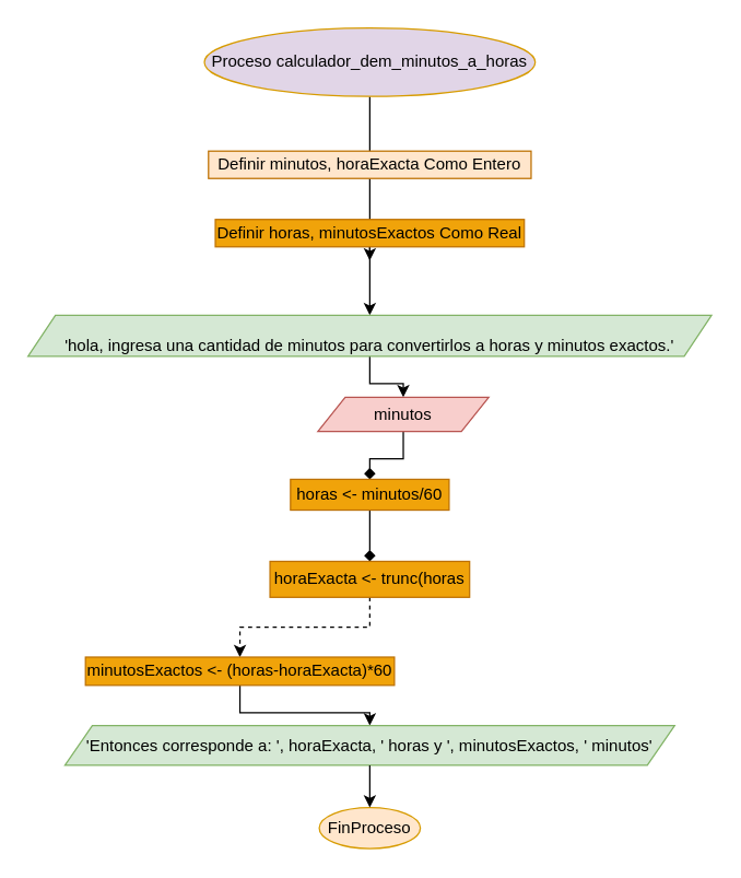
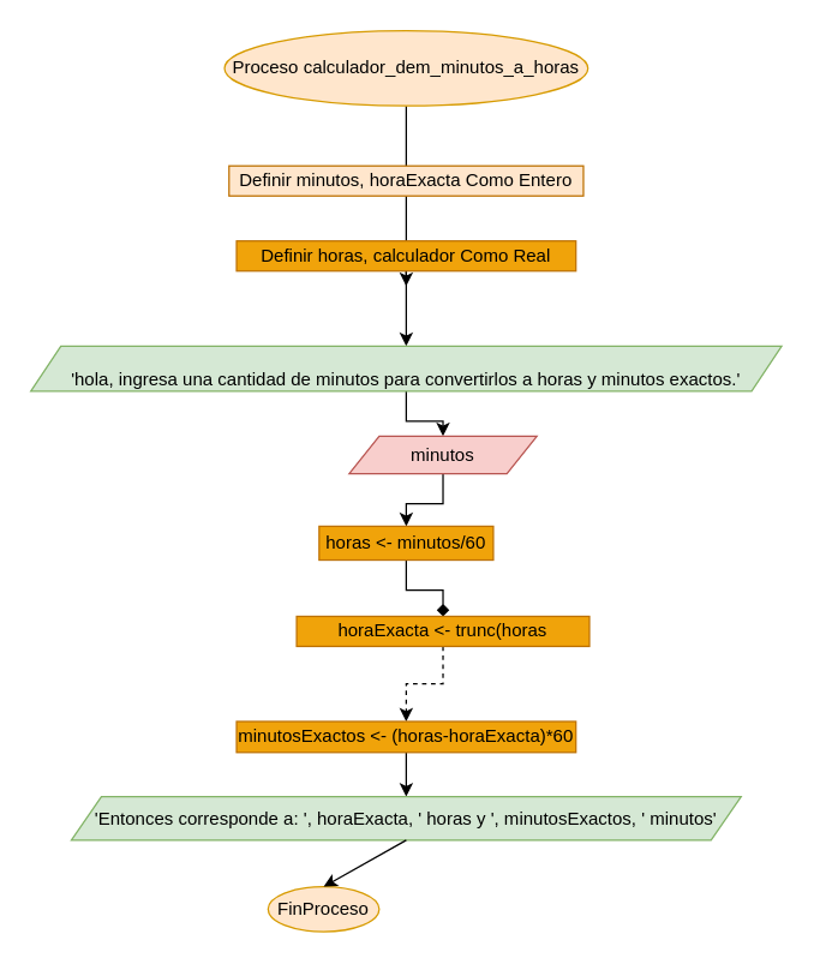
- <mxCell id="3" value="Proceso calculador_dem_minutos_a_horas" style="ellipse;whiteSpace=wrap;html=1;fillColor=#e1d5e7;strokeColor=#d79b00;" vertex="1" parent="1"><mxGeometry x="149" y="20" width="242" height="50" as="geometry" /></mxCell>
+ <mxCell id="3" value="Proceso calculador_dem_minutos_a_horas" style="ellipse;whiteSpace=wrap;html=1;fillColor=#ffe6cc;strokeColor=#d79b00;" vertex="1" parent="1"><mxGeometry x="149" y="20" width="242" height="50" as="geometry" /></mxCell>
- <mxCell id="7" value="Definir horas, minutosExactos Como Real" style="rounded=0;whiteSpace=wrap;html=1;fillColor=#f0a30a;fontColor=#000000;strokeColor=#BD7000;" vertex="1" parent="1"><mxGeometry x="157" y="160" width="226" height="20" as="geometry" /></mxCell>
+ <mxCell id="7" value="Definir horas, calculador Como Real" style="rounded=0;whiteSpace=wrap;html=1;fillColor=#f0a30a;fontColor=#000000;strokeColor=#BD7000;" vertex="1" parent="1"><mxGeometry x="157" y="160" width="226" height="20" as="geometry" /></mxCell>
- <mxCell id="10" value="" style="edgeStyle=orthogonalEdgeStyle;rounded=0;orthogonalLoop=1;jettySize=auto;html=1;endArrow=diamond;" edge="1" parent="1" source="11" target="13"><mxGeometry relative="1" as="geometry" /></mxCell>
+ <mxCell id="10" value="" style="edgeStyle=orthogonalEdgeStyle;rounded=0;orthogonalLoop=1;jettySize=auto;html=1;" edge="1" parent="1" source="11" target="13"><mxGeometry relative="1" as="geometry" /></mxCell>
- <mxCell id="15" value="horaExacta &lt;- trunc(horas" style="whiteSpace=wrap;html=1;rounded=0;fillColor=#f0a30a;fontColor=#000000;strokeColor=#BD7000;" vertex="1" parent="1"><mxGeometry x="197" y="410" width="146" height="26.25" as="geometry" /></mxCell>
+ <mxCell id="15" value="horaExacta &lt;- trunc(horas" style="whiteSpace=wrap;html=1;rounded=0;fillColor=#f0a30a;fontColor=#000000;strokeColor=#BD7000;" vertex="1" parent="1"><mxGeometry x="197" y="410" width="195" height="20" as="geometry" /></mxCell>
- <mxCell id="17" value="minutosExactos &lt;- (horas-horaExacta)*60" style="whiteSpace=wrap;html=1;rounded=0;fillColor=#f0a30a;strokeColor=#BD7000;fontColor=#000000;" vertex="1" parent="1"><mxGeometry x="62" y="480" width="226" height="20.62" as="geometry" /></mxCell>
+ <mxCell id="17" value="minutosExactos &lt;- (horas-horaExacta)*60" style="whiteSpace=wrap;html=1;rounded=0;fillColor=#f0a30a;strokeColor=#BD7000;fontColor=#000000;" vertex="1" parent="1"><mxGeometry x="157" y="480" width="226" height="20.62" as="geometry" /></mxCell>
- <mxCell id="19" value="FinProceso" style="ellipse;whiteSpace=wrap;html=1;fillColor=#ffe6cc;strokeColor=#d79b00;" vertex="1" parent="1"><mxGeometry x="233" y="590" width="74" height="30" as="geometry" /></mxCell>
+ <mxCell id="19" value="FinProceso" style="ellipse;whiteSpace=wrap;html=1;fillColor=#ffe6cc;strokeColor=#d79b00;" vertex="1" parent="1"><mxGeometry x="178" y="590" width="74" height="30" as="geometry" /></mxCell>
